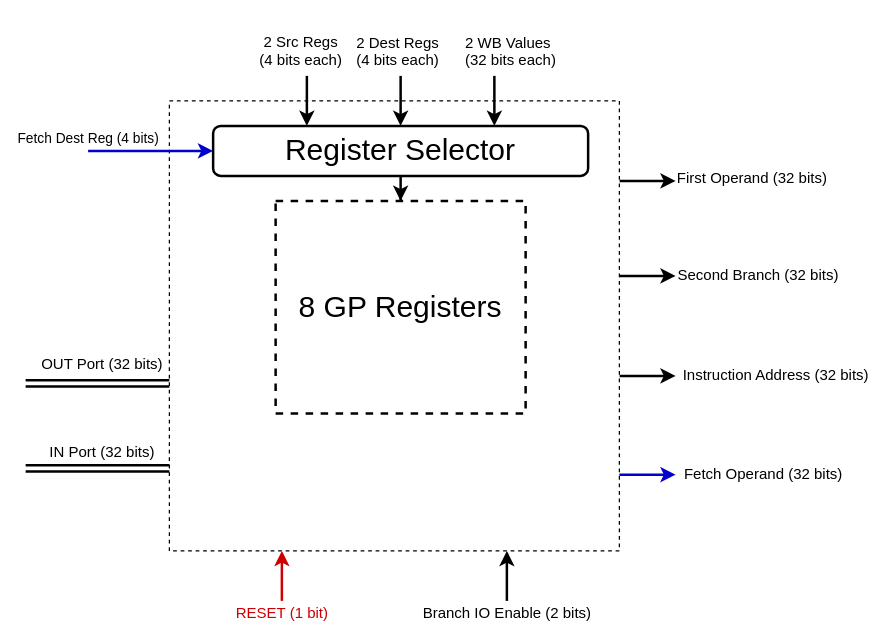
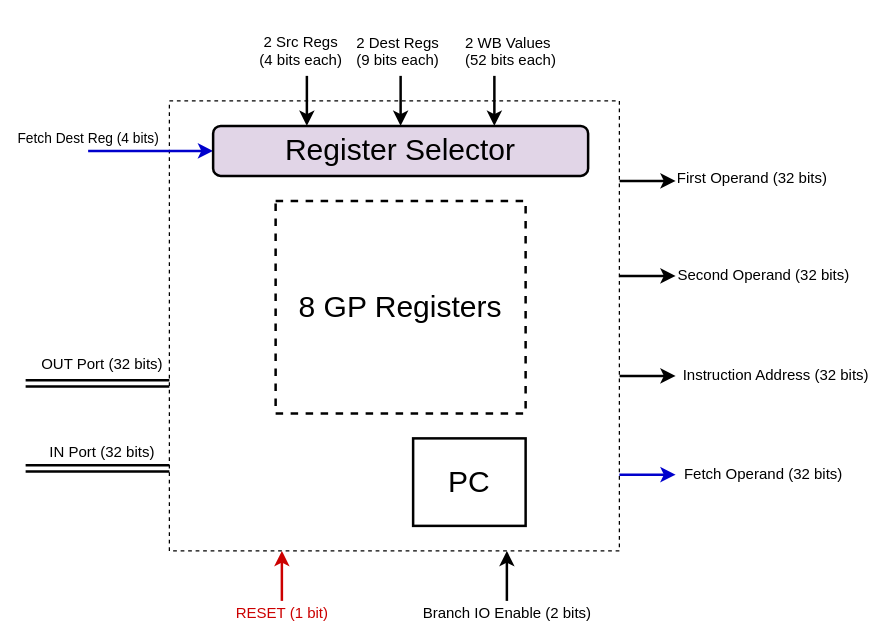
- <mxCell id="22" value="2 Dest Regs&amp;nbsp;&lt;br&gt;(4 bits each)" style="text;html=1;" parent="1" vertex="1"><mxGeometry x="282.5" y="20" width="75" height="30" as="geometry" /></mxCell>
+ <mxCell id="22" value="2 Dest Regs&amp;nbsp;&lt;br&gt;(9 bits each)" style="text;html=1;" parent="1" vertex="1"><mxGeometry x="282.5" y="20" width="75" height="30" as="geometry" /></mxCell>
- <mxCell id="23" value="2 WB Values&lt;br&gt;(32 bits each)" style="text;html=1;" parent="1" vertex="1"><mxGeometry x="370" y="20" width="75" height="30" as="geometry" /></mxCell>
+ <mxCell id="23" value="2 WB Values&lt;br&gt;(52 bits each)" style="text;html=1;" parent="1" vertex="1"><mxGeometry x="370" y="20" width="75" height="30" as="geometry" /></mxCell>
- <mxCell id="9" value="&lt;font style=&quot;font-size: 24px&quot;&gt;Register Selector&lt;/font&gt;" style="rounded=1;whiteSpace=wrap;html=1;strokeWidth=2;" parent="1" vertex="1"><mxGeometry x="170" y="100" width="300" height="40" as="geometry" /></mxCell>
+ <mxCell id="9" value="&lt;font style=&quot;font-size: 24px&quot;&gt;Register Selector&lt;/font&gt;" style="rounded=1;whiteSpace=wrap;html=1;strokeWidth=2;fillColor=#e1d5e7;" parent="1" vertex="1"><mxGeometry x="170" y="100" width="300" height="40" as="geometry" /></mxCell>
- <mxCell id="7" style="edgeStyle=orthogonalEdgeStyle;rounded=0;orthogonalLoop=1;jettySize=auto;html=1;exitX=0.5;exitY=1;exitDx=0;exitDy=0;strokeWidth=2;" parent="1" source="9" target="10" edge="1"><mxGeometry relative="1" as="geometry" /></mxCell>
- <mxCell id="21" value="Second Branch (32 bits)" style="text;html=1;" parent="1" vertex="1"><mxGeometry x="540" y="206" width="150" height="30" as="geometry" /></mxCell>
+ <mxCell id="21" value="Second Operand (32 bits)" style="text;html=1;" parent="1" vertex="1"><mxGeometry x="540" y="206" width="150" height="30" as="geometry" /></mxCell>
+ <mxCell id="11" value="&lt;font style=&quot;font-size: 24px&quot;&gt;PC&lt;/font&gt;" style="rounded=0;whiteSpace=wrap;html=1;strokeWidth=2;" parent="1" vertex="1"><mxGeometry x="330" y="350" width="90" height="70" as="geometry" /></mxCell>
